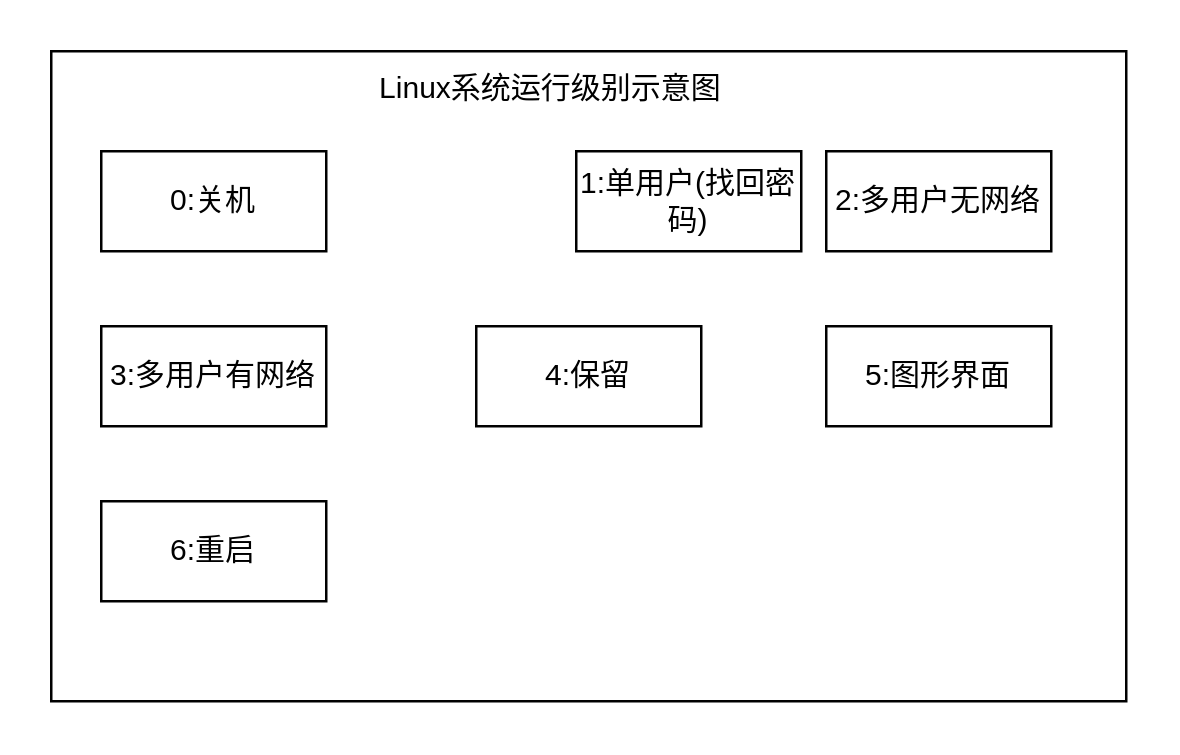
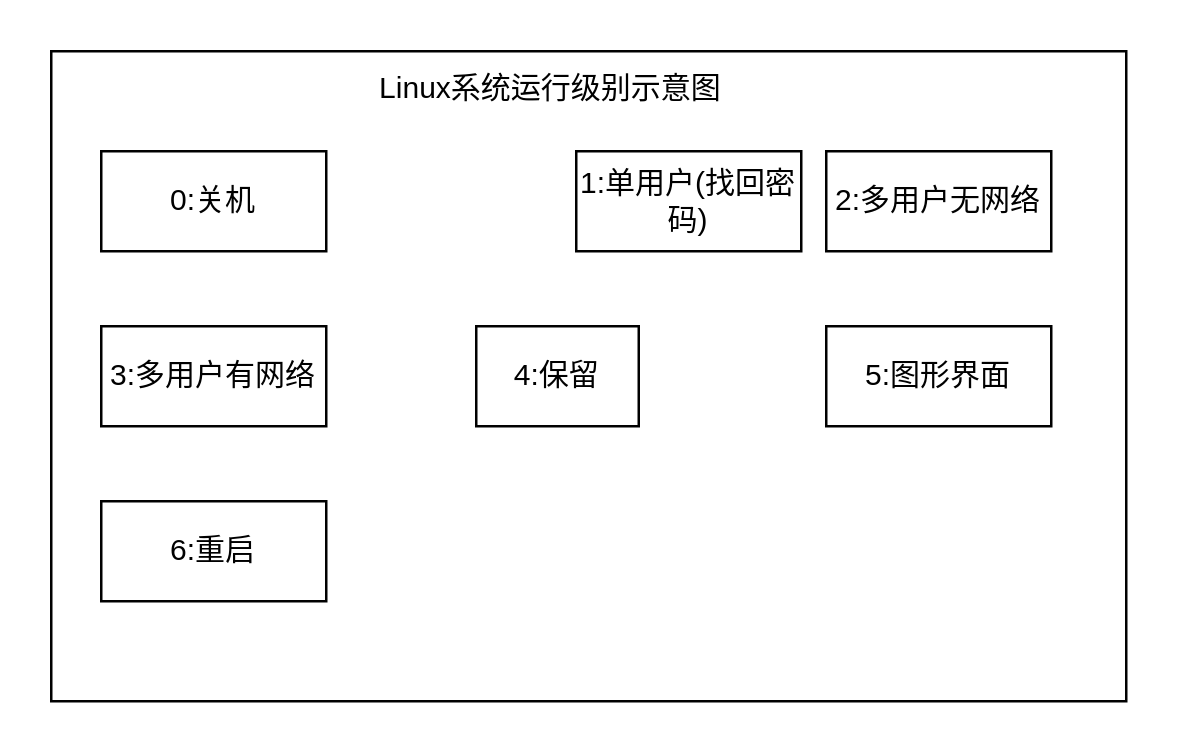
- <mxCell id="8" value="4:保留" style="rounded=0;whiteSpace=wrap;html=1;" vertex="1" parent="1"><mxGeometry x="190" y="130" width="90" height="40" as="geometry" /></mxCell>
+ <mxCell id="8" value="4:保留" style="rounded=0;whiteSpace=wrap;html=1;" vertex="1" parent="1"><mxGeometry x="190" y="130" width="65" height="40" as="geometry" /></mxCell>
